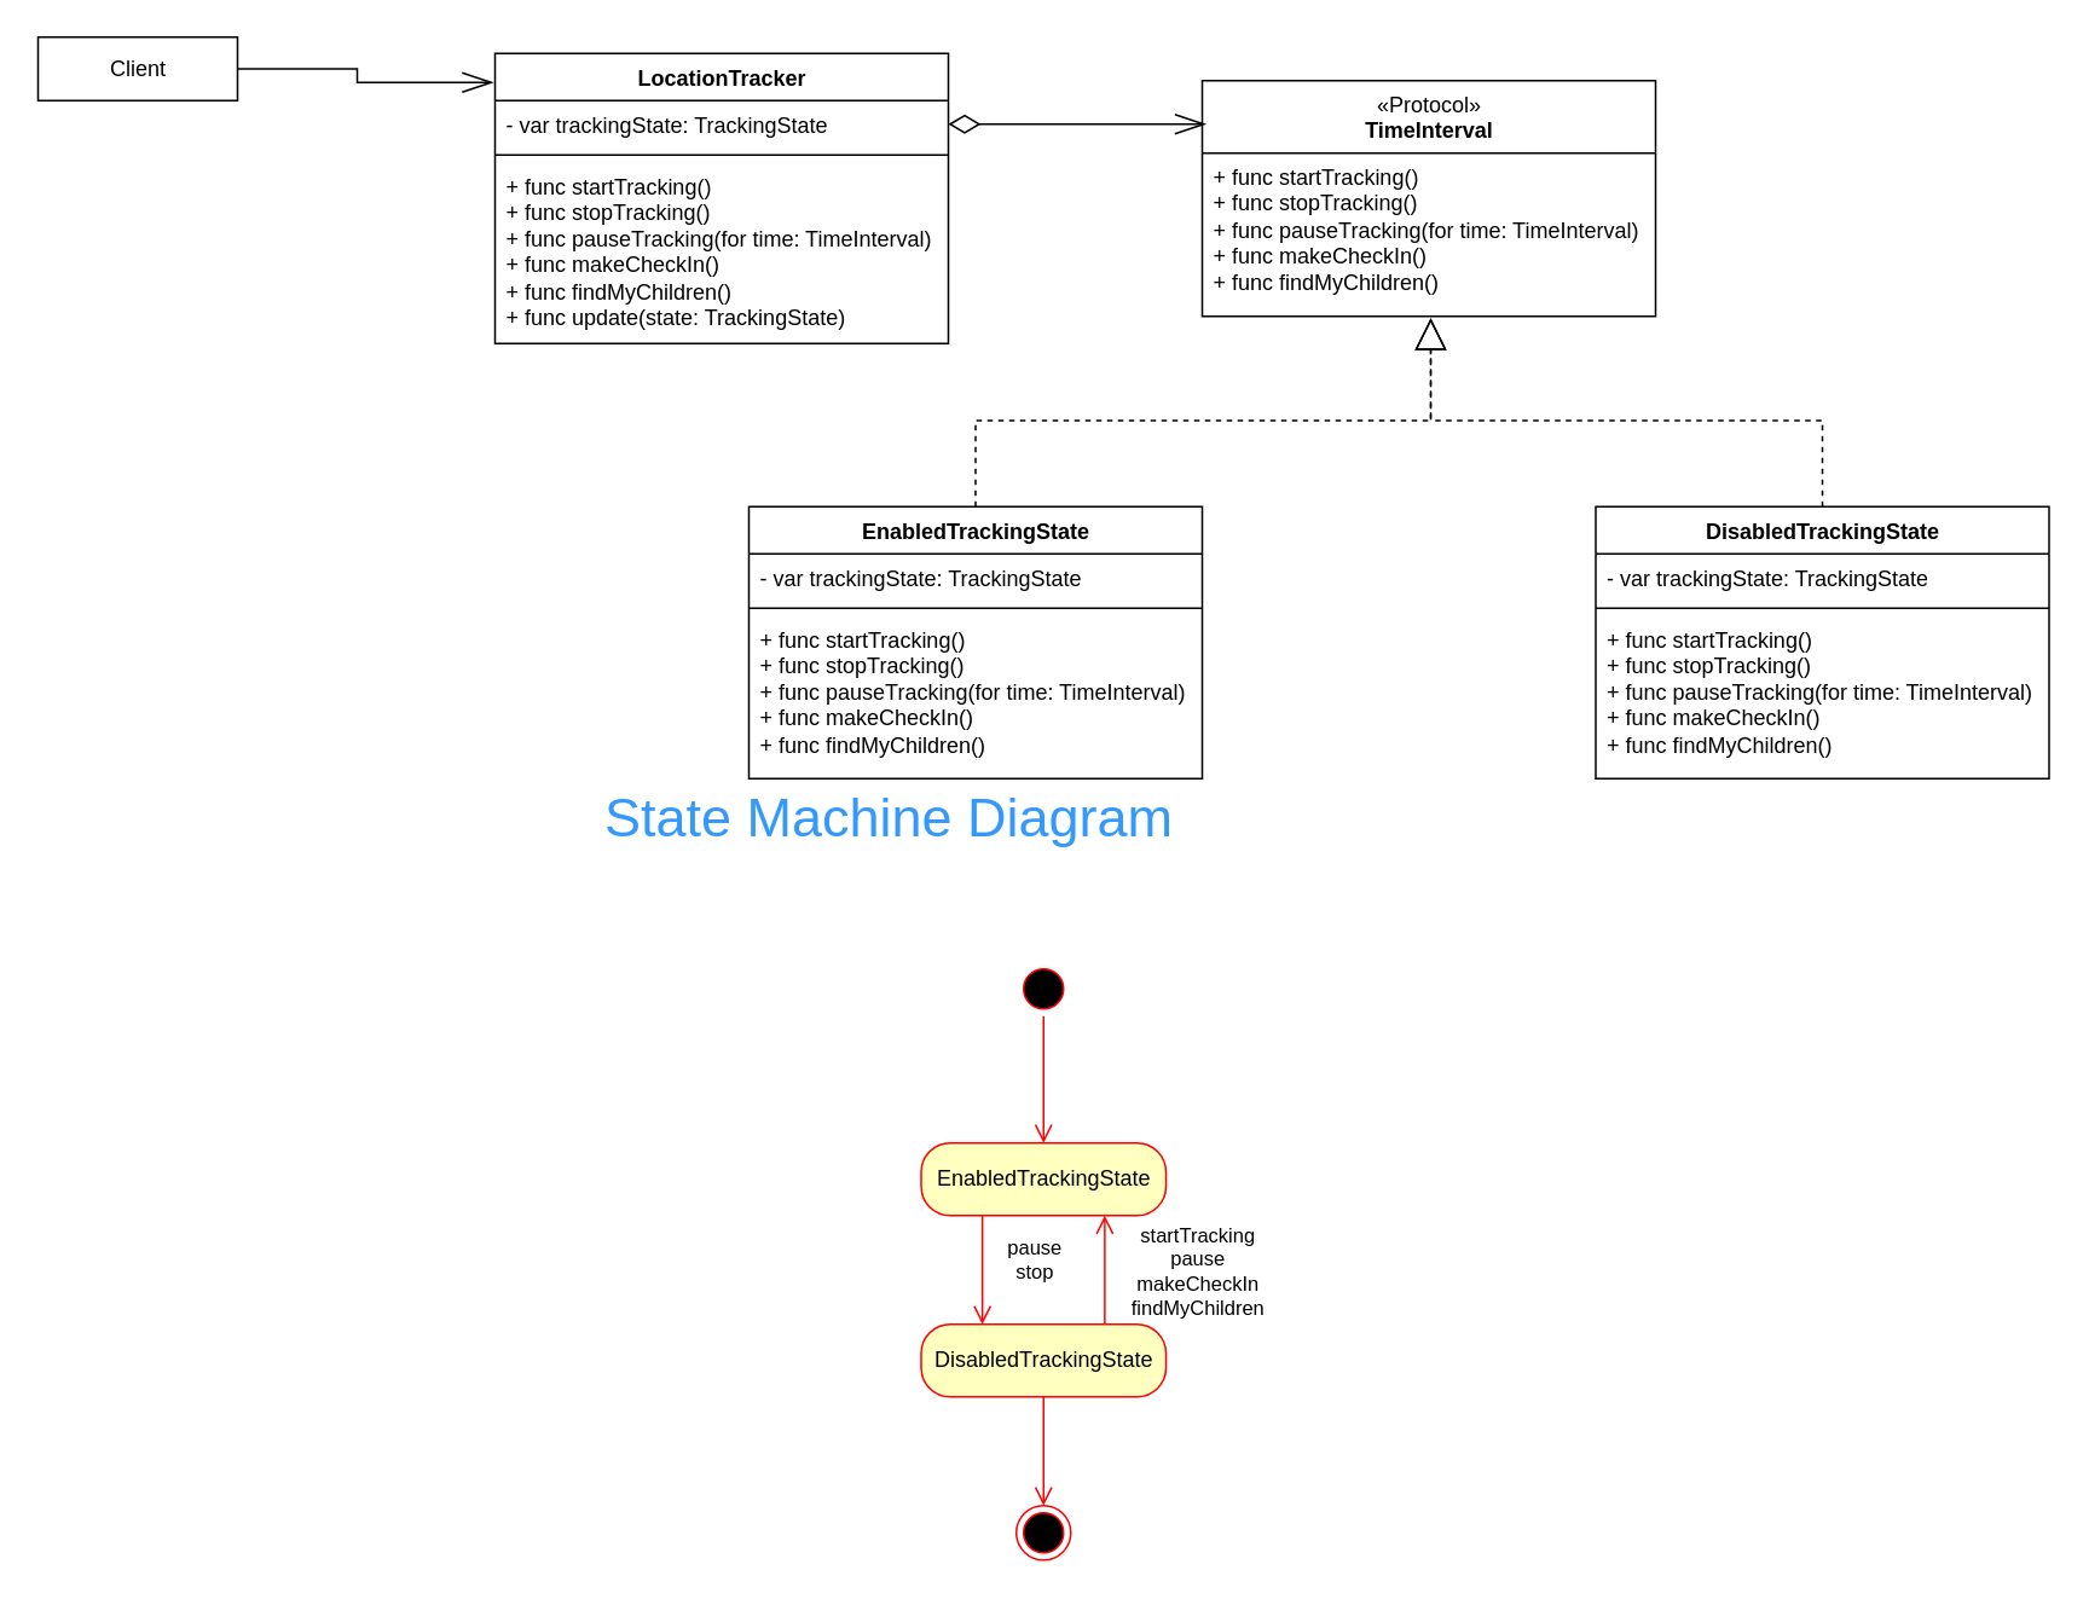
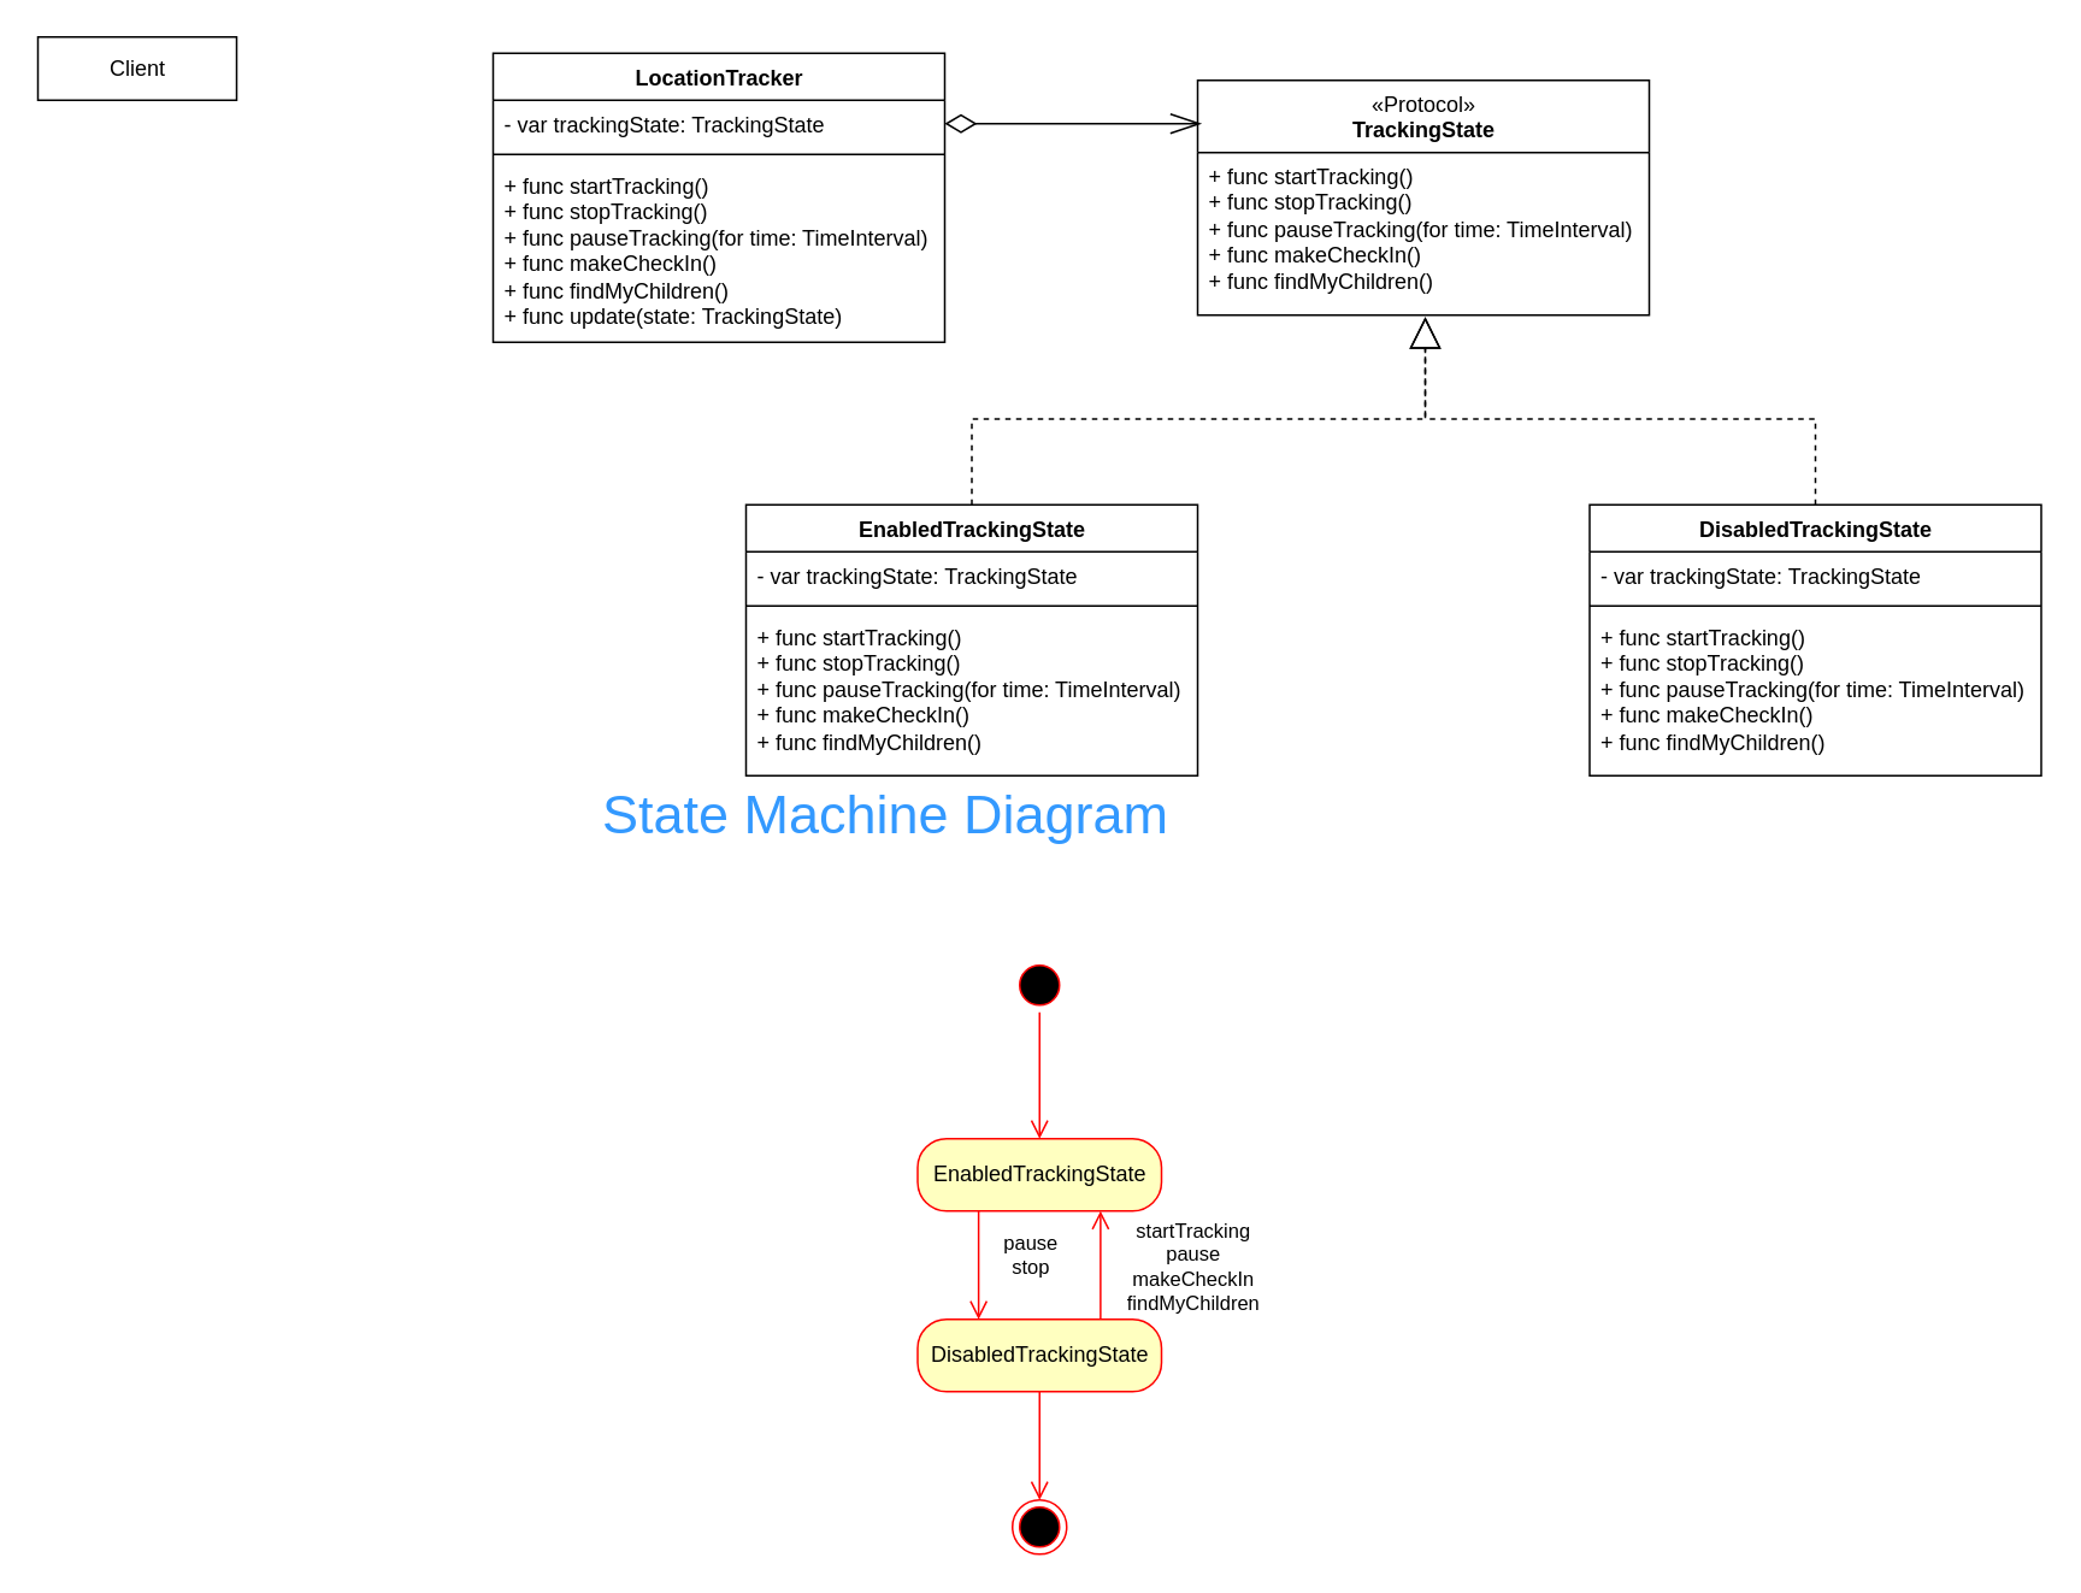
- <mxCell id="19" style="edgeStyle=orthogonalEdgeStyle;rounded=0;orthogonalLoop=1;jettySize=auto;html=1;exitX=1;exitY=0.5;exitDx=0;exitDy=0;entryX=-0.004;entryY=0.1;entryDx=0;entryDy=0;entryPerimeter=0;endArrow=openThin;endFill=0;endSize=15;" edge="1" parent="1" source="20" target="2"><mxGeometry relative="1" as="geometry" /></mxCell>
- <mxCell id="6" value="&lt;span style=&quot;font-weight: normal;&quot;&gt;«Protocol»&lt;/span&gt;&lt;br style=&quot;border-color: var(--border-color); font-weight: 400;&quot;&gt;TimeInterval" style="swimlane;fontStyle=1;align=center;verticalAlign=top;childLayout=stackLayout;horizontal=1;startSize=40;horizontalStack=0;resizeParent=1;resizeParentMax=0;resizeLast=0;collapsible=1;marginBottom=0;whiteSpace=wrap;html=1;" vertex="1" parent="1"><mxGeometry x="662.5" y="44" width="250" height="130" as="geometry" /></mxCell>
+ <mxCell id="6" value="&lt;span style=&quot;font-weight: normal;&quot;&gt;«Protocol»&lt;/span&gt;&lt;br style=&quot;border-color: var(--border-color); font-weight: 400;&quot;&gt;TrackingState" style="swimlane;fontStyle=1;align=center;verticalAlign=top;childLayout=stackLayout;horizontal=1;startSize=40;horizontalStack=0;resizeParent=1;resizeParentMax=0;resizeLast=0;collapsible=1;marginBottom=0;whiteSpace=wrap;html=1;" vertex="1" parent="1"><mxGeometry x="662.5" y="44" width="250" height="130" as="geometry" /></mxCell>
